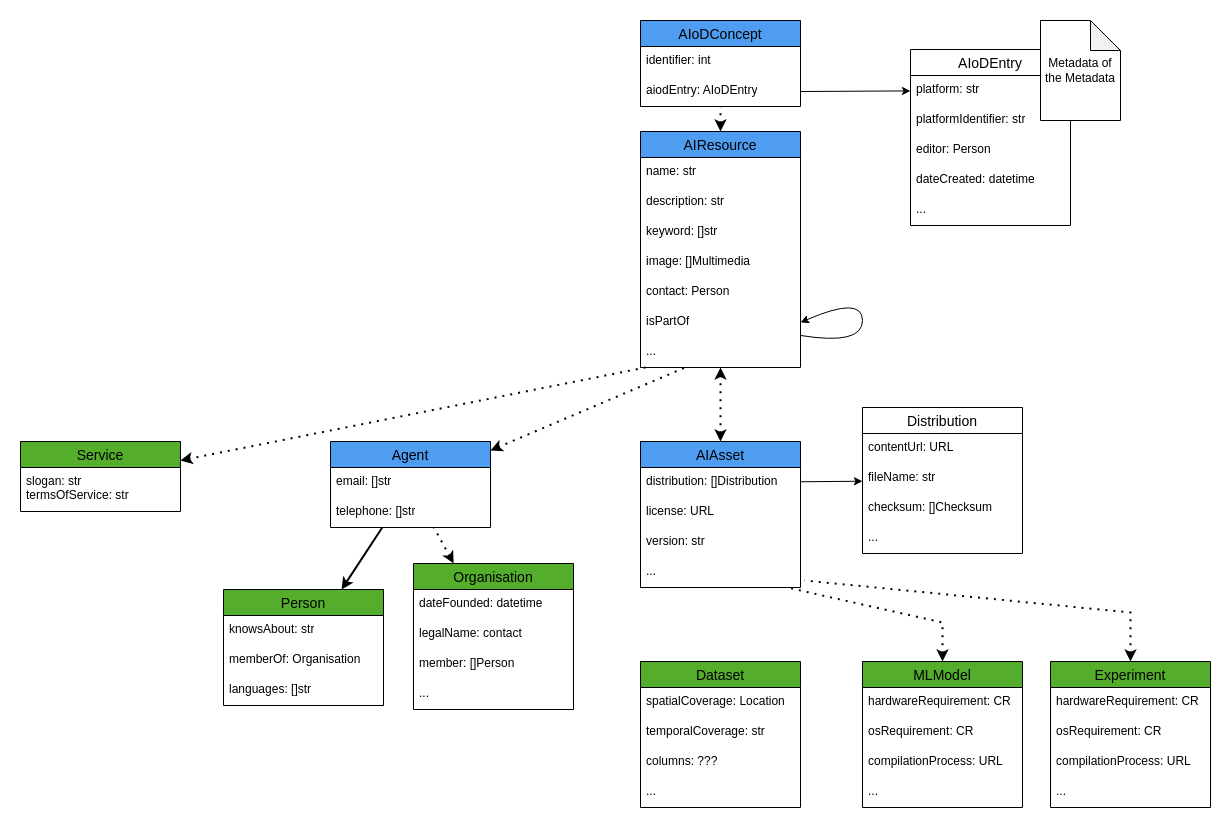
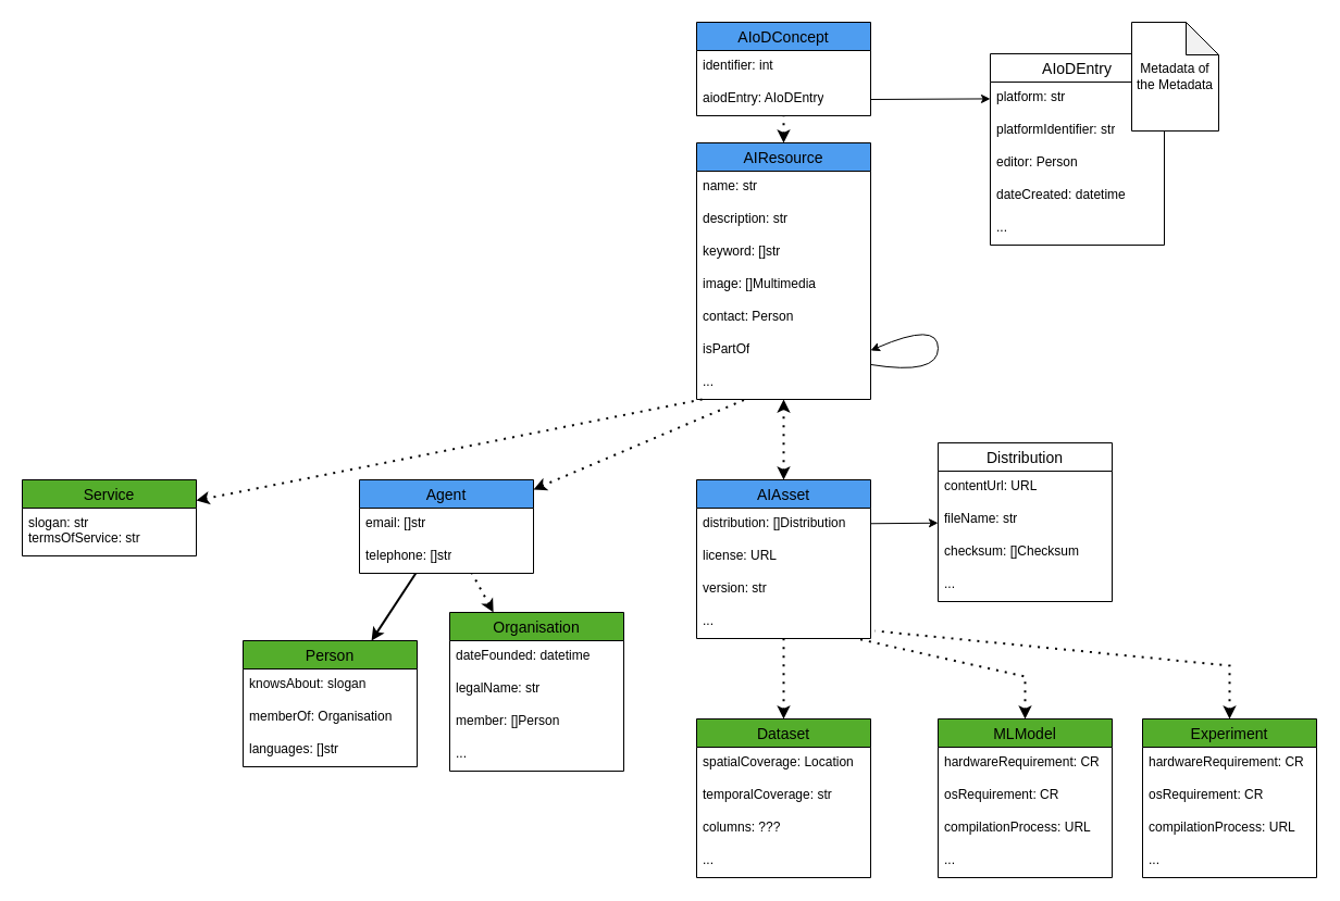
+ <mxCell id="40" value="" style="endArrow=none;dashed=1;html=1;dashPattern=1 3;strokeWidth=2;rounded=0;startArrow=classic;startFill=1;" edge="1" parent="1" source="35" target="23"><mxGeometry width="50" height="50" relative="1" as="geometry"><mxPoint x="1040" y="815" as="sourcePoint" /><mxPoint x="1040" y="582" as="targetPoint" /></mxGeometry></mxCell>
- <mxCell id="61" value="knowsAbout: str" style="text;strokeColor=none;fillColor=none;spacingLeft=4;spacingRight=4;overflow=hidden;rotatable=0;points=[[0,0.5],[1,0.5]];portConstraint=eastwest;fontSize=12;whiteSpace=wrap;html=1;" vertex="1" parent="60"><mxGeometry y="26" width="160" height="30" as="geometry" /></mxCell>
+ <mxCell id="61" value="knowsAbout: slogan" style="text;strokeColor=none;fillColor=none;spacingLeft=4;spacingRight=4;overflow=hidden;rotatable=0;points=[[0,0.5],[1,0.5]];portConstraint=eastwest;fontSize=12;whiteSpace=wrap;html=1;" vertex="1" parent="60"><mxGeometry y="26" width="160" height="30" as="geometry" /></mxCell>
- <mxCell id="57" value="legalName: contact" style="text;strokeColor=none;fillColor=none;spacingLeft=4;spacingRight=4;overflow=hidden;rotatable=0;points=[[0,0.5],[1,0.5]];portConstraint=eastwest;fontSize=12;whiteSpace=wrap;html=1;" vertex="1" parent="55"><mxGeometry y="56" width="160" height="30" as="geometry" /></mxCell>
+ <mxCell id="57" value="legalName: str" style="text;strokeColor=none;fillColor=none;spacingLeft=4;spacingRight=4;overflow=hidden;rotatable=0;points=[[0,0.5],[1,0.5]];portConstraint=eastwest;fontSize=12;whiteSpace=wrap;html=1;" vertex="1" parent="55"><mxGeometry y="56" width="160" height="30" as="geometry" /></mxCell>
